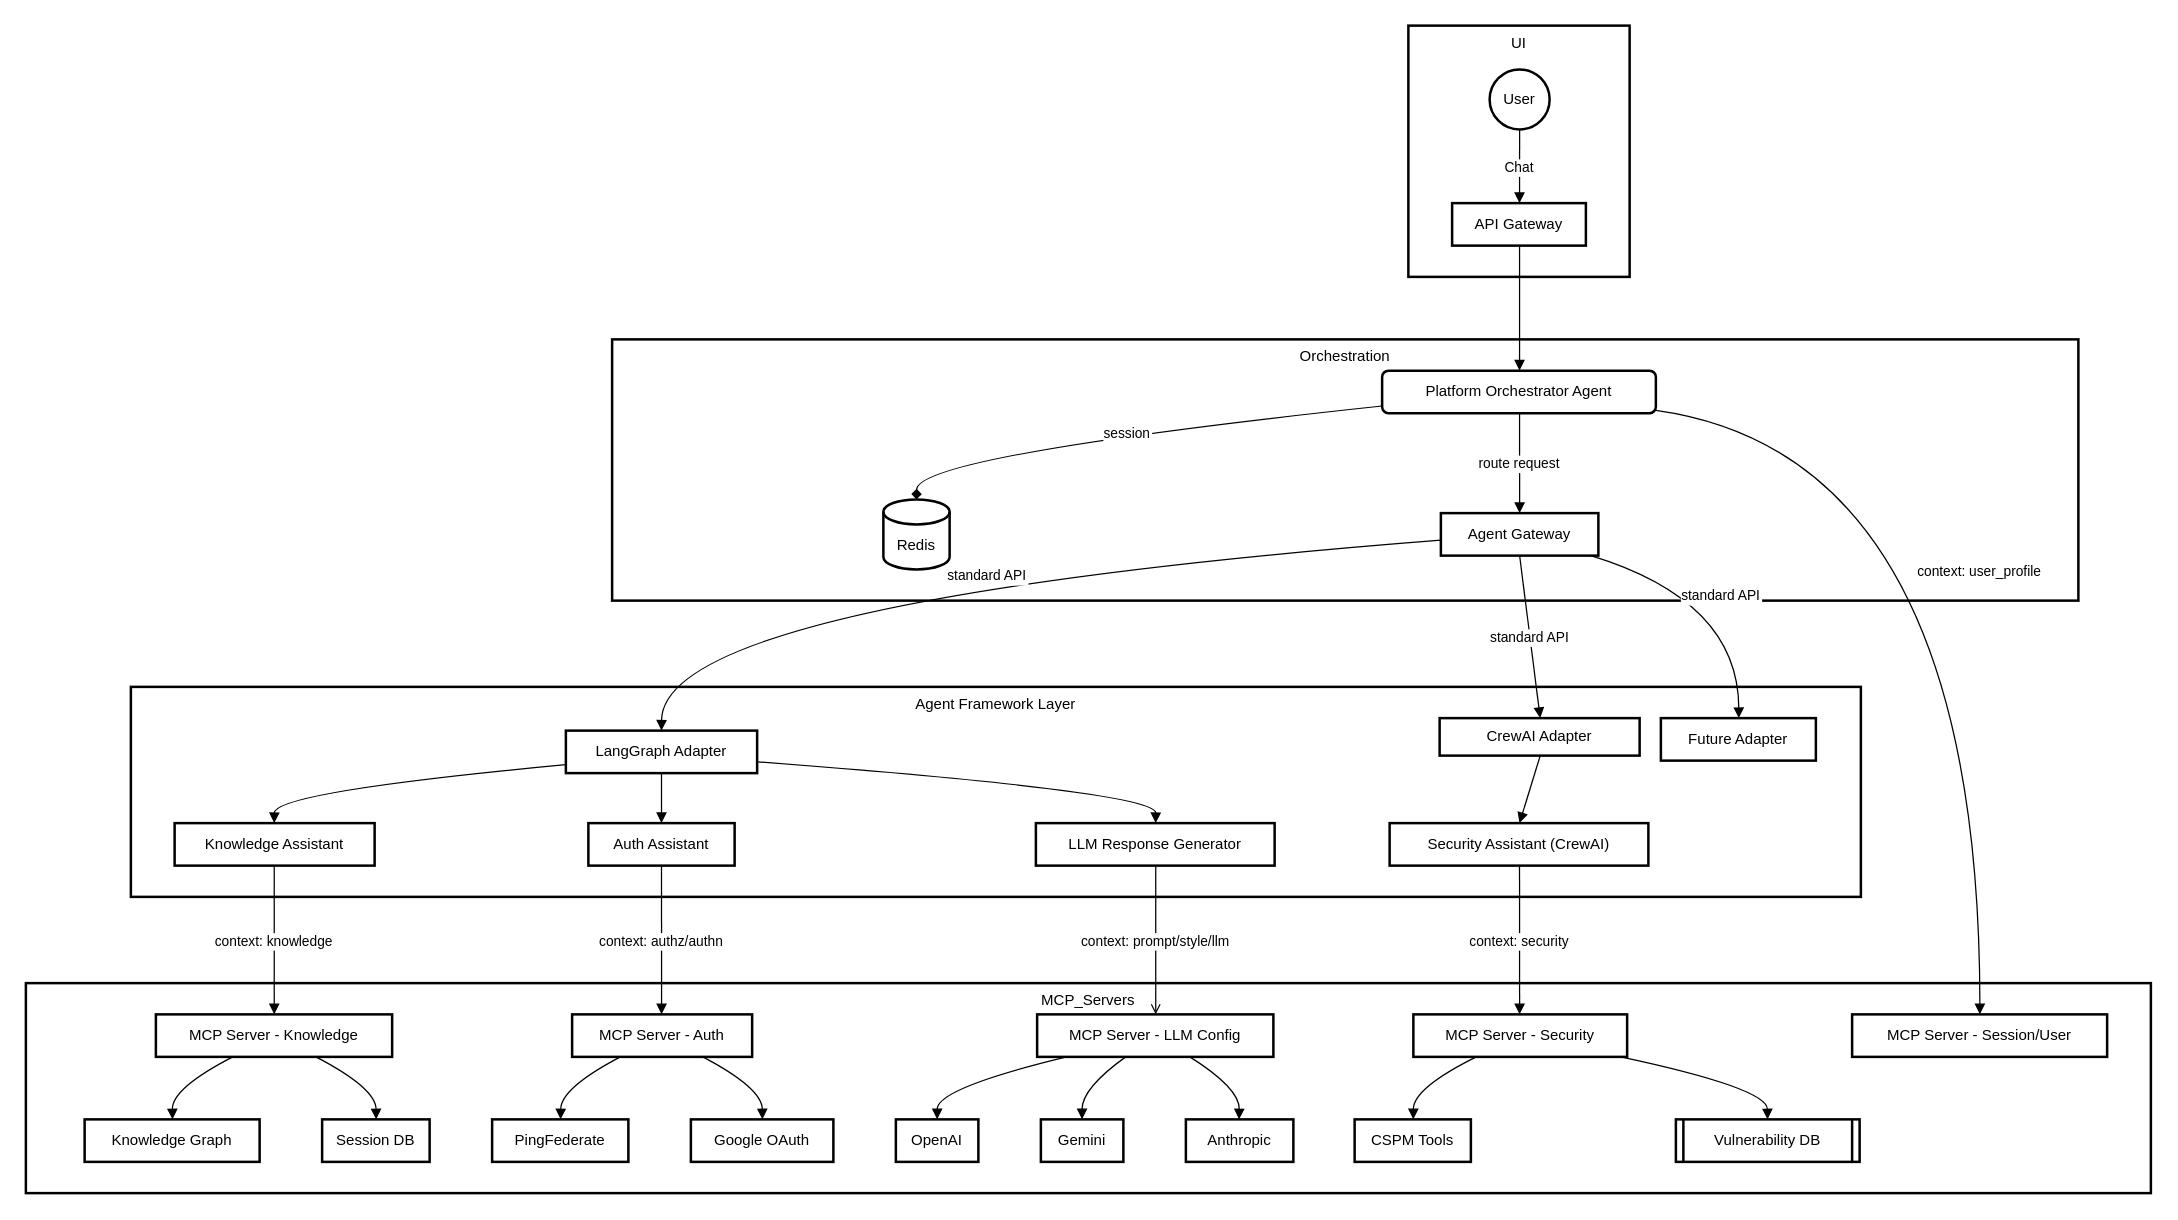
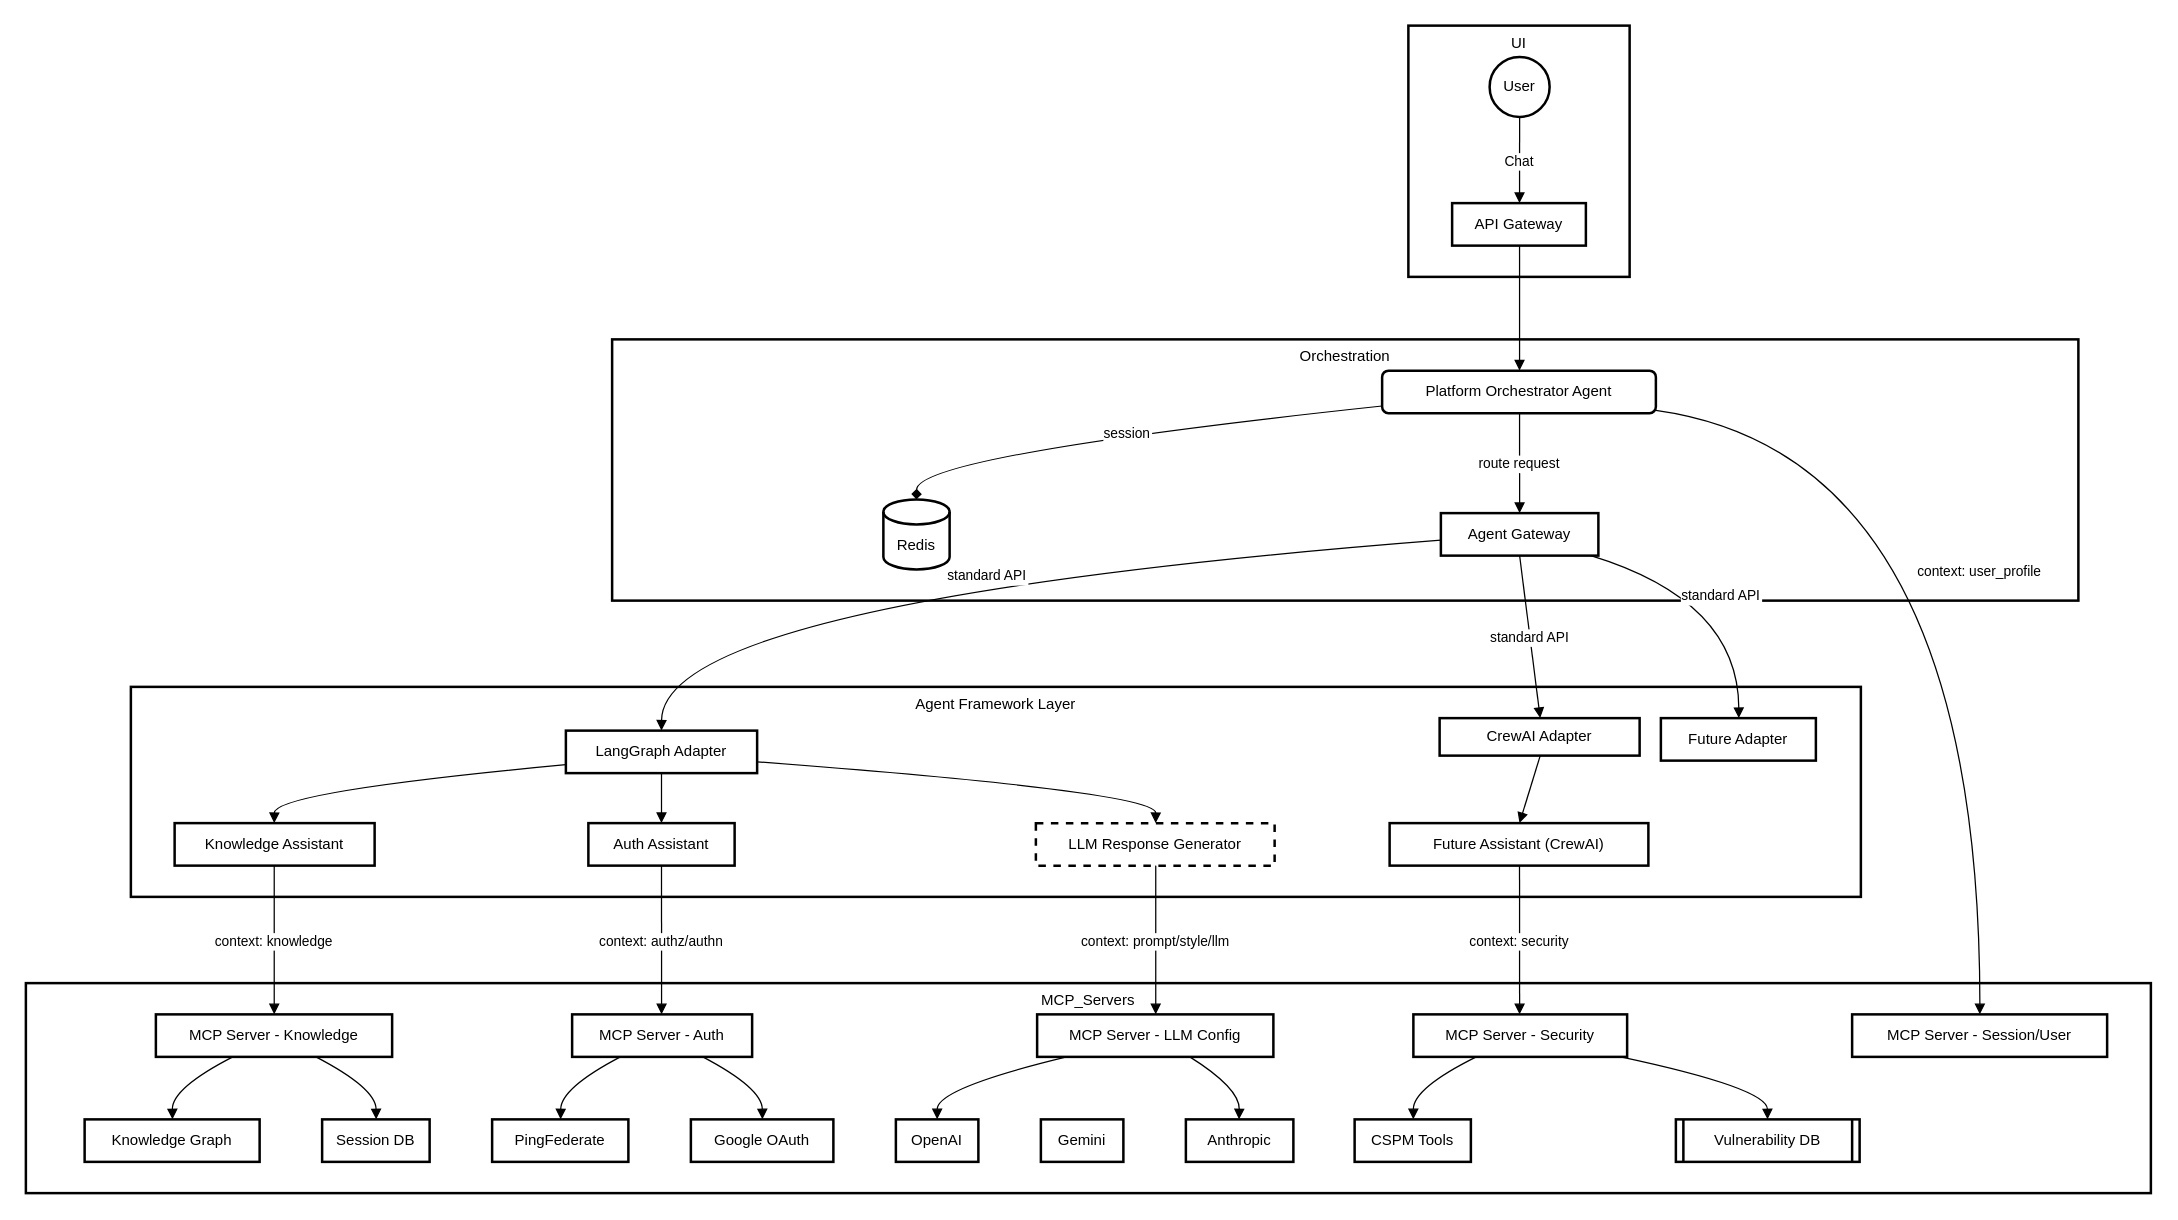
- <mxCell id="31" value="User" style="ellipse;aspect=fixed;strokeWidth=2;whiteSpace=wrap;" vertex="1" parent="1"><mxGeometry x="1191" y="55" width="48" height="48" as="geometry" /></mxCell>
+ <mxCell id="31" value="User" style="ellipse;aspect=fixed;strokeWidth=2;whiteSpace=wrap;" vertex="1" parent="1"><mxGeometry x="1191" y="45" width="48" height="48" as="geometry" /></mxCell>
- <mxCell id="23" value="LLM Response Generator" style="whiteSpace=wrap;strokeWidth=2;" vertex="1" parent="1"><mxGeometry x="828" y="658" width="191" height="34" as="geometry" /></mxCell>
+ <mxCell id="23" value="LLM Response Generator" style="whiteSpace=wrap;strokeWidth=2;dashed=1;" vertex="1" parent="1"><mxGeometry x="828" y="658" width="191" height="34" as="geometry" /></mxCell>
- <mxCell id="24" value="Security Assistant (CrewAI)" style="whiteSpace=wrap;strokeWidth=2;" vertex="1" parent="1"><mxGeometry x="1111" y="658" width="207" height="34" as="geometry" /></mxCell>
+ <mxCell id="24" value="Future Assistant (CrewAI)" style="whiteSpace=wrap;strokeWidth=2;" vertex="1" parent="1"><mxGeometry x="1111" y="658" width="207" height="34" as="geometry" /></mxCell>
- <mxCell id="46" value="context: prompt/style/llm" style="curved=1;startArrow=none;endArrow=open;exitX=0.502;exitY=0.996;entryX=0.502;entryY=-0.004;rounded=0;" edge="1" parent="1" source="23" target="6"><mxGeometry relative="1" as="geometry"><Array as="points" /></mxGeometry></mxCell>
+ <mxCell id="46" value="context: prompt/style/llm" style="curved=1;startArrow=none;endArrow=block;exitX=0.502;exitY=0.996;entryX=0.502;entryY=-0.004;rounded=0;" edge="1" parent="1" source="23" target="6"><mxGeometry relative="1" as="geometry"><Array as="points" /></mxGeometry></mxCell>
- <mxCell id="55" value="" style="curved=1;startArrow=none;endArrow=block;exitX=0.376;exitY=0.996;entryX=0.499;entryY=-0.004;rounded=0;" edge="1" parent="1" source="6" target="15"><mxGeometry relative="1" as="geometry"><Array as="points"><mxPoint x="865" y="870" /></Array></mxGeometry></mxCell>
